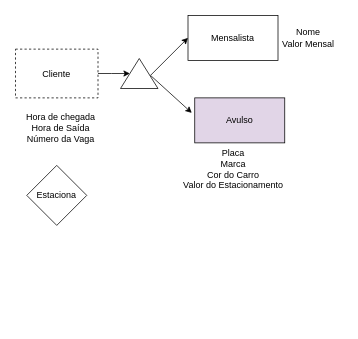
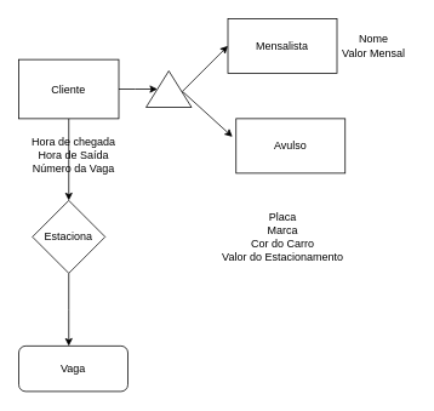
- <mxCell id="4" value="Cliente" style="rounded=0;whiteSpace=wrap;html=1;dashed=1;" vertex="1" parent="1"><mxGeometry x="20" y="65" width="110" height="65" as="geometry" /></mxCell>
+ <mxCell id="4" value="Cliente" style="rounded=0;whiteSpace=wrap;html=1;" vertex="1" parent="1"><mxGeometry x="20" y="65" width="110" height="65" as="geometry" /></mxCell>
- <mxCell id="6" value="Avulso" style="rounded=0;whiteSpace=wrap;html=1;fillColor=#e1d5e7;" vertex="1" parent="1"><mxGeometry x="259" y="130" width="120" height="60" as="geometry" /></mxCell>
+ <mxCell id="6" value="Avulso" style="rounded=0;whiteSpace=wrap;html=1;" vertex="1" parent="1"><mxGeometry x="259" y="130" width="120" height="60" as="geometry" /></mxCell>
+ <mxCell id="2" value="" style="edgeStyle=elbowEdgeStyle;rounded=0;orthogonalLoop=1;jettySize=auto;html=1;" edge="1" parent="1" source="4" target="12"><mxGeometry relative="1" as="geometry" /></mxCell>
- <mxCell id="7" value="Placa&lt;br&gt;Marca&lt;br&gt;Cor do Carro&lt;br&gt;Valor do Estacionamento&lt;br&gt;" style="text;html=1;align=center;verticalAlign=middle;resizable=0;points=[];autosize=1;strokeColor=none;fillColor=none;" vertex="1" parent="1"><mxGeometry x="230" y="190" width="160" height="70" as="geometry" /></mxCell>
+ <mxCell id="7" value="Placa&lt;br&gt;Marca&lt;br&gt;Cor do Carro&lt;br&gt;Valor do Estacionamento&lt;br&gt;" style="text;html=1;align=center;verticalAlign=middle;resizable=0;points=[];autosize=1;strokeColor=none;fillColor=none;" vertex="1" parent="1"><mxGeometry x="230" y="225" width="160" height="70" as="geometry" /></mxCell>
+ <mxCell id="11" value="" style="edgeStyle=elbowEdgeStyle;rounded=0;orthogonalLoop=1;jettySize=auto;html=1;" edge="1" parent="1" source="12" target="9"><mxGeometry relative="1" as="geometry" /></mxCell>
+ <mxCell id="9" value="Vaga" style="rounded=1;whiteSpace=wrap;html=1;" vertex="1" parent="1"><mxGeometry x="20" y="380" width="120" height="50" as="geometry" /></mxCell>
